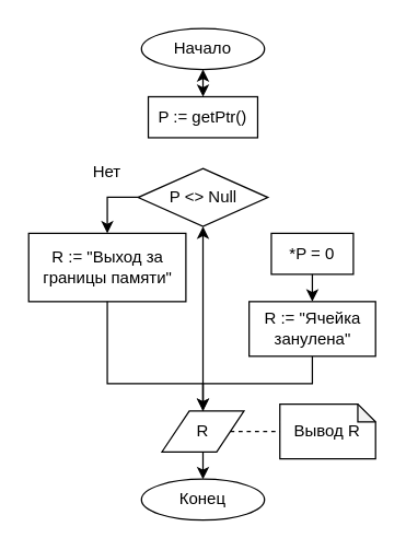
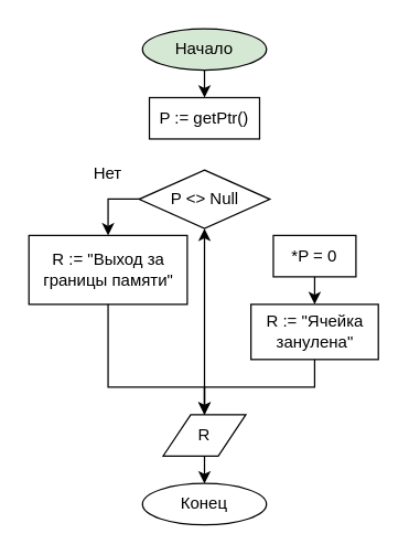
- <mxCell id="2" value="Начало" style="ellipse;whiteSpace=wrap;html=1;" vertex="1" parent="1"><mxGeometry x="103" y="20" width="90" height="30" as="geometry" /></mxCell>
+ <mxCell id="2" value="Начало" style="ellipse;whiteSpace=wrap;html=1;fillColor=#d5e8d4;" vertex="1" parent="1"><mxGeometry x="103" y="20" width="90" height="30" as="geometry" /></mxCell>
- <mxCell id="6" value="" style="endArrow=classic;html=1;rounded=0;strokeWidth=1;startArrow=classic;startFill=1;" edge="1" parent="1" source="13" target="2"><mxGeometry width="50" height="50" relative="1" as="geometry"><mxPoint x="148" y="70" as="sourcePoint" /><mxPoint x="253" y="340" as="targetPoint" /></mxGeometry></mxCell>
+ <mxCell id="6" value="" style="endArrow=none;html=1;rounded=0;strokeWidth=1;startArrow=classic;startFill=1;" edge="1" parent="1" source="13" target="2"><mxGeometry width="50" height="50" relative="1" as="geometry"><mxPoint x="148" y="70" as="sourcePoint" /><mxPoint x="253" y="340" as="targetPoint" /></mxGeometry></mxCell>
- <mxCell id="5" value="" style="endArrow=none;dashed=1;html=1;strokeWidth=1;rounded=0;" edge="1" parent="1" source="16" target="4"><mxGeometry width="50" height="50" relative="1" as="geometry"><mxPoint x="149.25" y="30" as="sourcePoint" /><mxPoint x="233" y="285" as="targetPoint" /></mxGeometry></mxCell>
- <mxCell id="4" value="Вывод R" style="shape=note;whiteSpace=wrap;html=1;backgroundOutline=1;darkOpacity=0.05;size=13;" vertex="1" parent="1"><mxGeometry x="204.25" y="295" width="70" height="40" as="geometry" /></mxCell>
